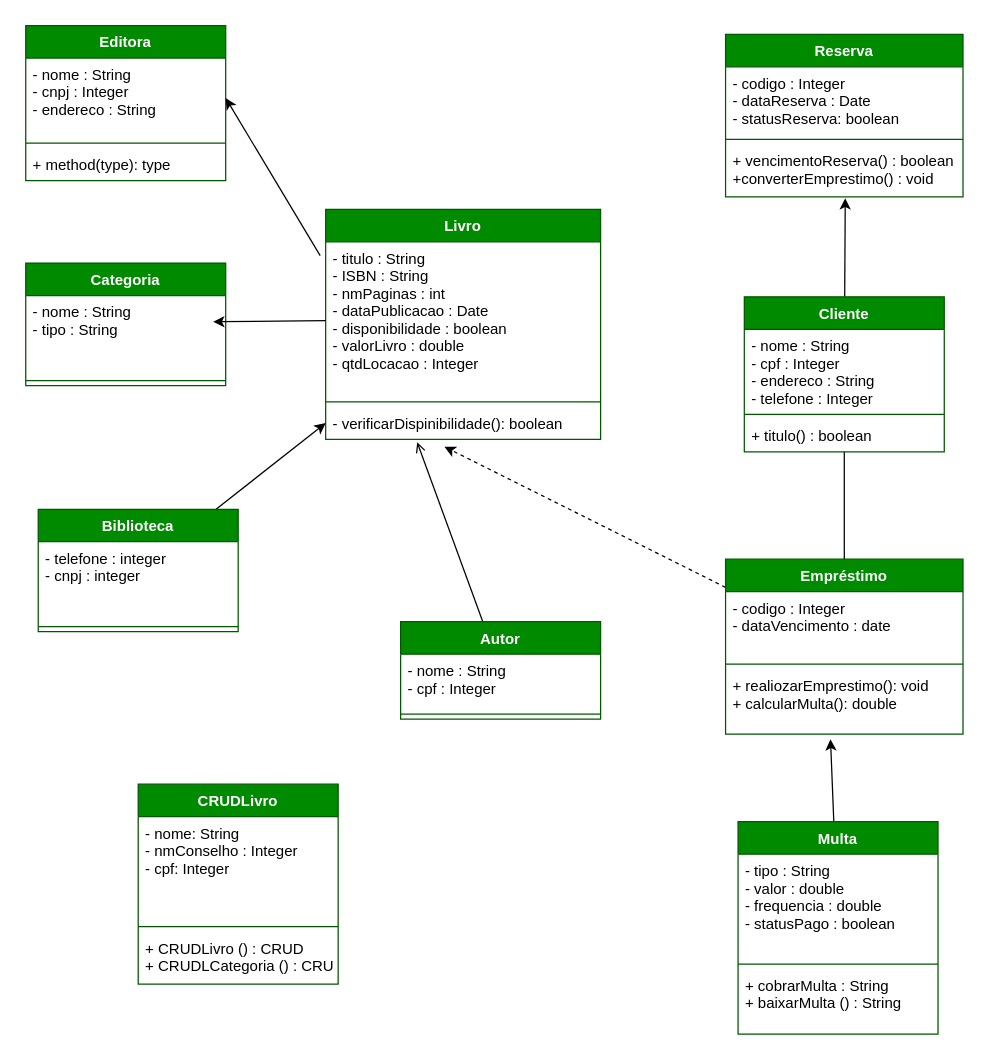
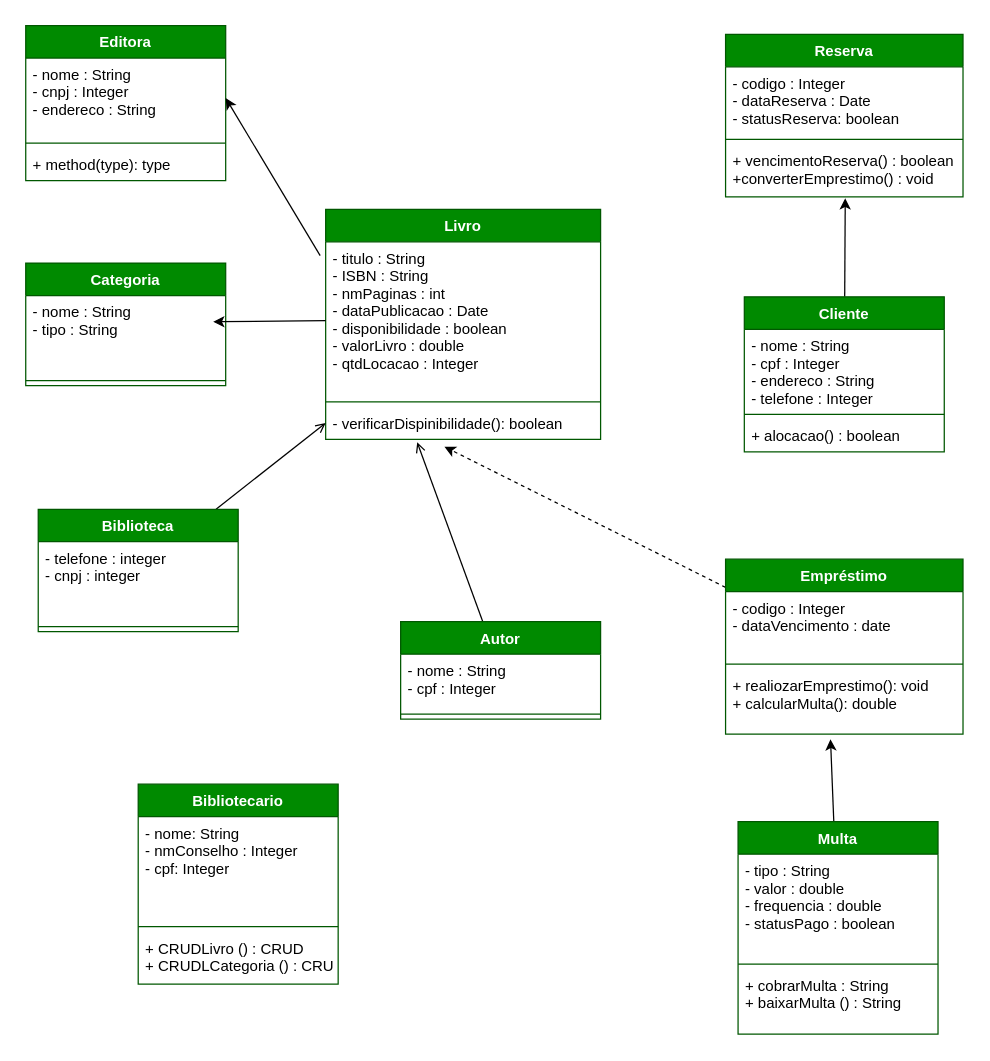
- <mxCell id="41" style="edgeStyle=none;html=1;entryX=0;entryY=0.5;entryDx=0;entryDy=0;" edge="1" parent="1" source="42" target="5"><mxGeometry relative="1" as="geometry" /></mxCell>
+ <mxCell id="41" style="edgeStyle=none;html=1;entryX=0;entryY=0.5;entryDx=0;entryDy=0;endArrow=open;" edge="1" parent="1" source="42" target="5"><mxGeometry relative="1" as="geometry" /></mxCell>
- <mxCell id="11" value="+ titulo() : boolean" style="text;strokeColor=none;fillColor=none;align=left;verticalAlign=top;spacingLeft=4;spacingRight=4;overflow=hidden;rotatable=0;points=[[0,0.5],[1,0.5]];portConstraint=eastwest;" vertex="1" parent="8"><mxGeometry y="98" width="160" height="26" as="geometry" /></mxCell>
+ <mxCell id="11" value="+ alocacao() : boolean" style="text;strokeColor=none;fillColor=none;align=left;verticalAlign=top;spacingLeft=4;spacingRight=4;overflow=hidden;rotatable=0;points=[[0,0.5],[1,0.5]];portConstraint=eastwest;" vertex="1" parent="8"><mxGeometry y="98" width="160" height="26" as="geometry" /></mxCell>
- <mxCell id="6" style="edgeStyle=none;html=1;" edge="1" parent="1" source="8" target="18"><mxGeometry relative="1" as="geometry" /></mxCell>
- <mxCell id="12" value="CRUDLivro" style="swimlane;fontStyle=1;align=center;verticalAlign=top;childLayout=stackLayout;horizontal=1;startSize=26;horizontalStack=0;resizeParent=1;resizeParentMax=0;resizeLast=0;collapsible=1;marginBottom=0;fillColor=#008a00;fontColor=#ffffff;strokeColor=#005700;" vertex="1" parent="1"><mxGeometry x="110" y="627" width="160" height="160" as="geometry"><mxRectangle x="120" y="194" width="70" height="30" as="alternateBounds" /></mxGeometry></mxCell>
+ <mxCell id="12" value="Bibliotecario" style="swimlane;fontStyle=1;align=center;verticalAlign=top;childLayout=stackLayout;horizontal=1;startSize=26;horizontalStack=0;resizeParent=1;resizeParentMax=0;resizeLast=0;collapsible=1;marginBottom=0;fillColor=#008a00;fontColor=#ffffff;strokeColor=#005700;" vertex="1" parent="1"><mxGeometry x="110" y="627" width="160" height="160" as="geometry"><mxRectangle x="120" y="194" width="70" height="30" as="alternateBounds" /></mxGeometry></mxCell>
